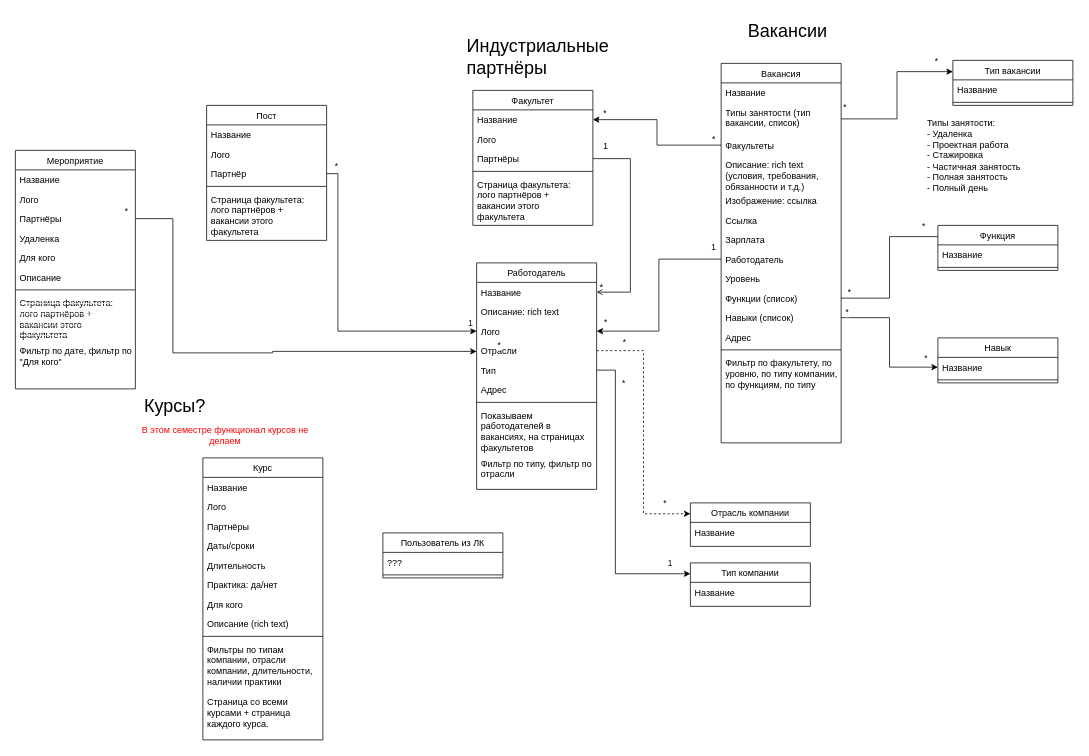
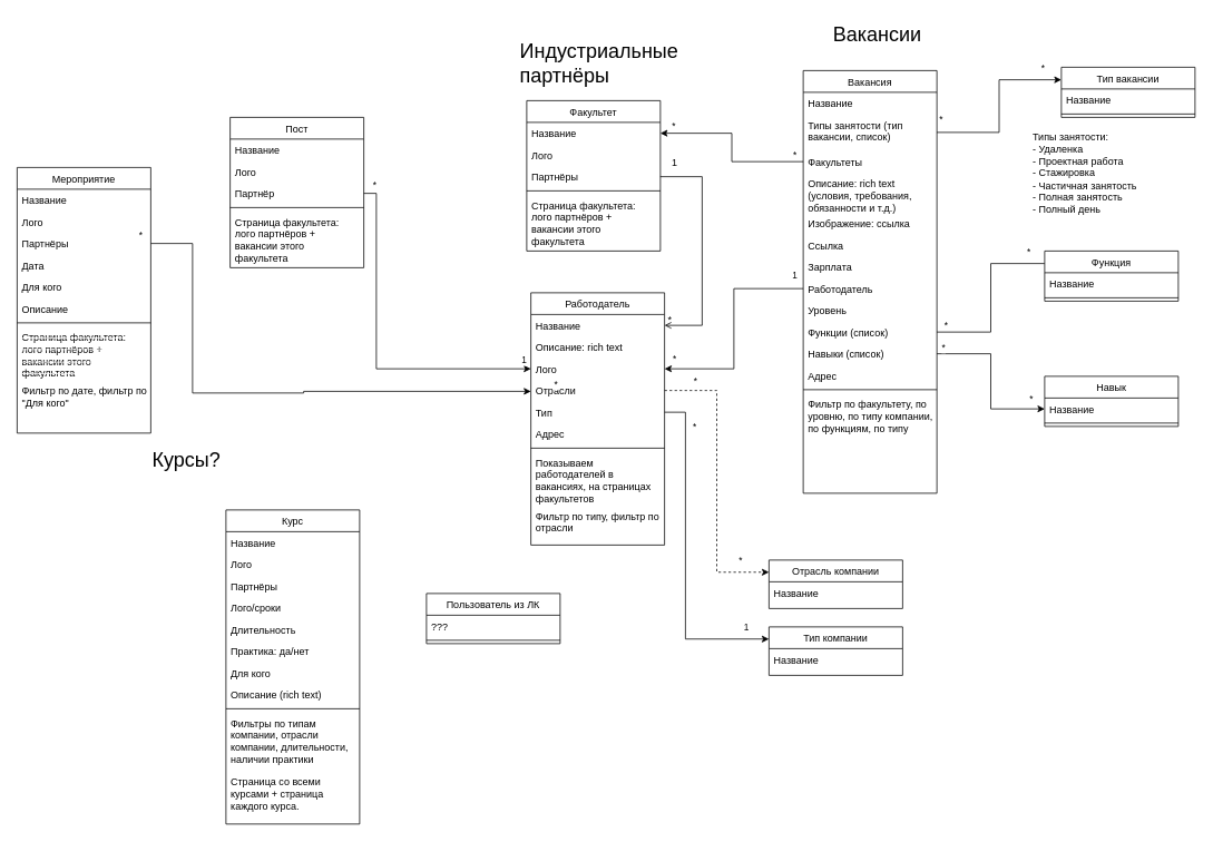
- <mxCell id="99" value="Удаленка" style="text;align=left;verticalAlign=top;spacingLeft=4;spacingRight=4;overflow=hidden;rotatable=0;points=[[0,0.5],[1,0.5]];portConstraint=eastwest;" parent="95" vertex="1"><mxGeometry y="104" width="160" height="26" as="geometry" /></mxCell>
+ <mxCell id="99" value="Дата" style="text;align=left;verticalAlign=top;spacingLeft=4;spacingRight=4;overflow=hidden;rotatable=0;points=[[0,0.5],[1,0.5]];portConstraint=eastwest;" parent="95" vertex="1"><mxGeometry y="104" width="160" height="26" as="geometry" /></mxCell>
- <mxCell id="42" value="Курсы?" style="text;html=1;strokeColor=none;fillColor=none;align=left;verticalAlign=top;whiteSpace=wrap;rounded=0;fontSize=24;" parent="1" vertex="1"><mxGeometry x="190" y="520" width="190" height="20" as="geometry" /></mxCell>
+ <mxCell id="42" value="Курсы?" style="text;html=1;strokeColor=none;fillColor=none;align=left;verticalAlign=top;whiteSpace=wrap;rounded=0;fontSize=24;" parent="1" vertex="1"><mxGeometry x="180" y="530" width="190" height="20" as="geometry" /></mxCell>
- <mxCell id="45" value="В этом семестре функционал курсов не делаем" style="text;html=1;strokeColor=none;fillColor=none;align=center;verticalAlign=middle;whiteSpace=wrap;rounded=0;fontColor=#FF0000;" parent="1" vertex="1"><mxGeometry x="180" y="570" width="240" height="20" as="geometry" /></mxCell>
- <mxCell id="66" value="Даты/сроки" style="text;align=left;verticalAlign=top;spacingLeft=4;spacingRight=4;overflow=hidden;rotatable=0;points=[[0,0.5],[1,0.5]];portConstraint=eastwest;" parent="62" vertex="1"><mxGeometry y="104" width="160" height="26" as="geometry" /></mxCell>
+ <mxCell id="66" value="Лого/сроки" style="text;align=left;verticalAlign=top;spacingLeft=4;spacingRight=4;overflow=hidden;rotatable=0;points=[[0,0.5],[1,0.5]];portConstraint=eastwest;" parent="62" vertex="1"><mxGeometry y="104" width="160" height="26" as="geometry" /></mxCell>
